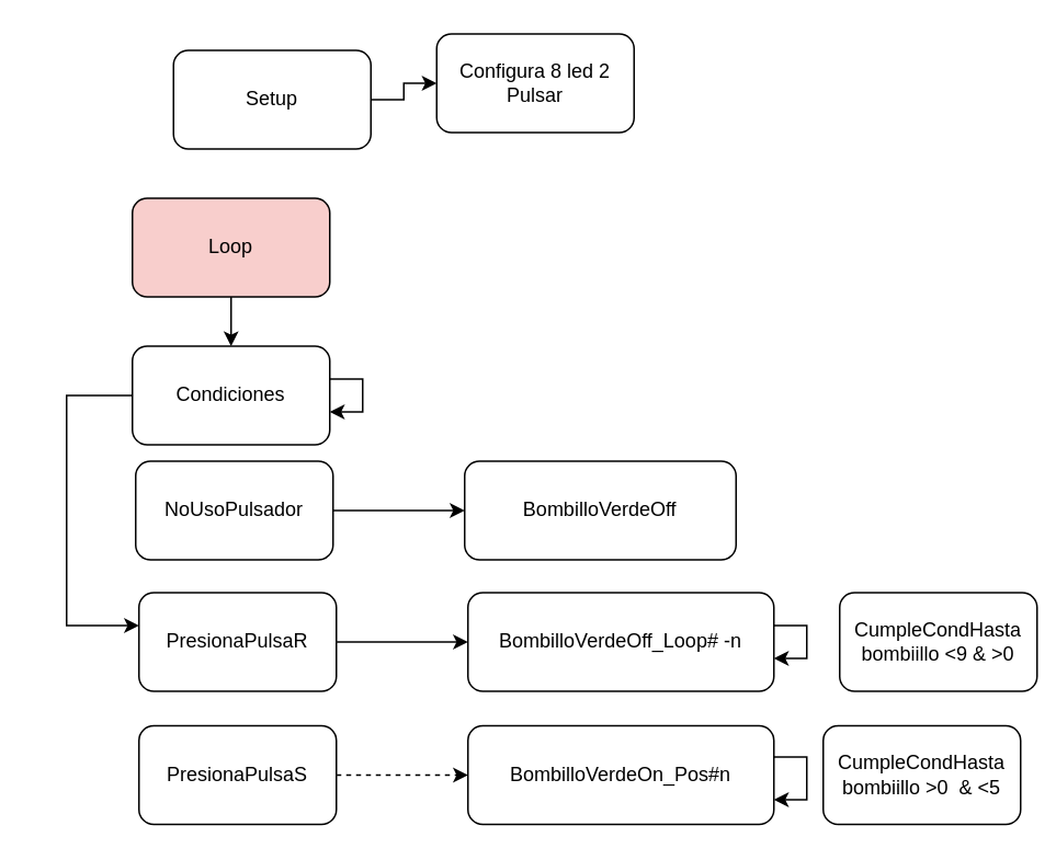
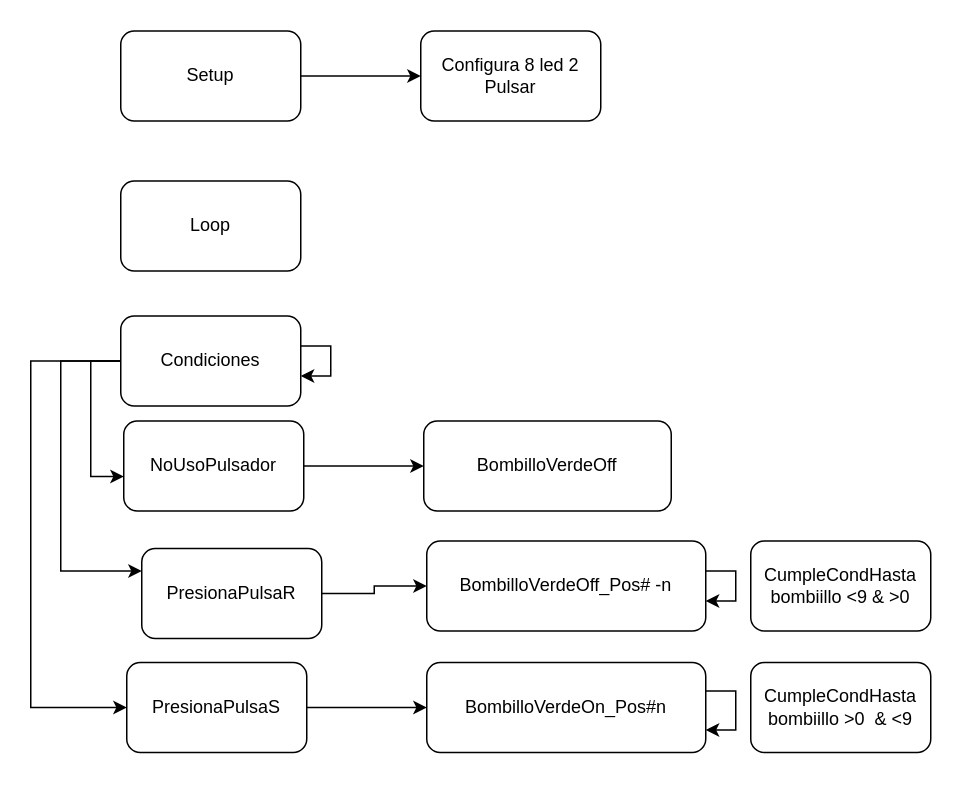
- <mxCell id="7" value="Configura 8 led 2 Pulsar" style="whiteSpace=wrap;html=1;rounded=1;" parent="1" vertex="1"><mxGeometry x="265" y="20" width="120" height="60" as="geometry" /></mxCell>
+ <mxCell id="7" value="Configura 8 led 2 Pulsar" style="whiteSpace=wrap;html=1;rounded=1;" parent="1" vertex="1"><mxGeometry x="280" y="20" width="120" height="60" as="geometry" /></mxCell>
- <mxCell id="6" value="Setup" style="rounded=1;whiteSpace=wrap;html=1;" parent="1" vertex="1"><mxGeometry x="105" y="30" width="120" height="60" as="geometry" /></mxCell>
+ <mxCell id="6" value="Setup" style="rounded=1;whiteSpace=wrap;html=1;" parent="1" vertex="1"><mxGeometry x="80" y="20" width="120" height="60" as="geometry" /></mxCell>
- <mxCell id="4" value="Loop" style="rounded=1;whiteSpace=wrap;html=1;fillColor=#f8cecc;" parent="1" vertex="1"><mxGeometry x="80" y="120" width="120" height="60" as="geometry" /></mxCell>
+ <mxCell id="4" value="Loop" style="rounded=1;whiteSpace=wrap;html=1;" parent="1" vertex="1"><mxGeometry x="80" y="120" width="120" height="60" as="geometry" /></mxCell>
- <mxCell id="3" style="edgeStyle=orthogonalEdgeStyle;rounded=0;orthogonalLoop=1;jettySize=auto;html=1;" parent="1" source="4" target="15" edge="1"><mxGeometry relative="1" as="geometry" /></mxCell>
+ <mxCell id="11" style="edgeStyle=orthogonalEdgeStyle;rounded=0;orthogonalLoop=1;jettySize=auto;html=1;entryX=0;entryY=0.617;entryDx=0;entryDy=0;entryPerimeter=0;" parent="1" source="15" target="17" edge="1"><mxGeometry relative="1" as="geometry"><Array as="points"><mxPoint x="60" y="240" /><mxPoint x="60" y="317" /></Array></mxGeometry></mxCell>
+ <mxCell id="14" style="edgeStyle=orthogonalEdgeStyle;rounded=0;orthogonalLoop=1;jettySize=auto;html=1;entryX=0;entryY=0.5;entryDx=0;entryDy=0;" parent="1" source="15" target="19" edge="1"><mxGeometry relative="1" as="geometry"><Array as="points"><mxPoint x="20" y="240" /><mxPoint x="20" y="471" /></Array></mxGeometry></mxCell>
- <mxCell id="9" value="PresionaPulsaR" style="whiteSpace=wrap;html=1;rounded=1;" parent="1" vertex="1"><mxGeometry x="84" y="360" width="120" height="60" as="geometry" /></mxCell>
+ <mxCell id="9" value="PresionaPulsaR" style="whiteSpace=wrap;html=1;rounded=1;" parent="1" vertex="1"><mxGeometry x="94" y="365" width="120" height="60" as="geometry" /></mxCell>
- <mxCell id="10" value="BombilloVerdeOff_Loop# -n" style="whiteSpace=wrap;html=1;rounded=1;" parent="1" vertex="1"><mxGeometry x="284" y="360" width="186" height="60" as="geometry" /></mxCell>
+ <mxCell id="10" value="BombilloVerdeOff_Pos# -n" style="whiteSpace=wrap;html=1;rounded=1;" parent="1" vertex="1"><mxGeometry x="284" y="360" width="186" height="60" as="geometry" /></mxCell>
- <mxCell id="24" value="CumpleCondHasta bombiillo &amp;lt;9 &amp;amp; &amp;gt;0" style="whiteSpace=wrap;html=1;rounded=1;" vertex="1" parent="1"><mxGeometry x="510" y="360" width="120" height="60" as="geometry" /></mxCell>
+ <mxCell id="24" value="CumpleCondHasta bombiillo &amp;lt;9 &amp;amp; &amp;gt;0" style="whiteSpace=wrap;html=1;rounded=1;" vertex="1" parent="1"><mxGeometry x="500" y="360" width="120" height="60" as="geometry" /></mxCell>
- <mxCell id="18" style="edgeStyle=orthogonalEdgeStyle;rounded=0;orthogonalLoop=1;jettySize=auto;html=1;entryX=0;entryY=0.5;entryDx=0;entryDy=0;dashed=1;" parent="1" source="19" target="21" edge="1"><mxGeometry relative="1" as="geometry" /></mxCell>
+ <mxCell id="18" style="edgeStyle=orthogonalEdgeStyle;rounded=0;orthogonalLoop=1;jettySize=auto;html=1;entryX=0;entryY=0.5;entryDx=0;entryDy=0;" parent="1" source="19" target="21" edge="1"><mxGeometry relative="1" as="geometry" /></mxCell>
- <mxCell id="23" value="CumpleCondHasta bombiillo &amp;gt;0 &amp;nbsp;&amp;amp; &amp;lt;5" style="whiteSpace=wrap;html=1;rounded=1;" vertex="1" parent="1"><mxGeometry x="500" y="441" width="120" height="60" as="geometry" /></mxCell>
+ <mxCell id="23" value="CumpleCondHasta bombiillo &amp;gt;0 &amp;nbsp;&amp;amp; &amp;lt;9" style="whiteSpace=wrap;html=1;rounded=1;" vertex="1" parent="1"><mxGeometry x="500" y="441" width="120" height="60" as="geometry" /></mxCell>
